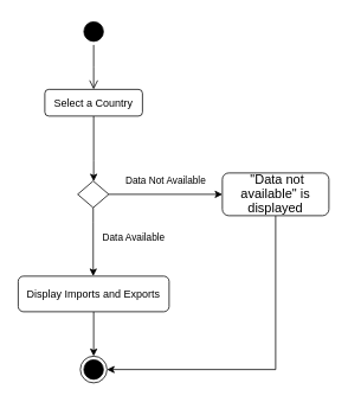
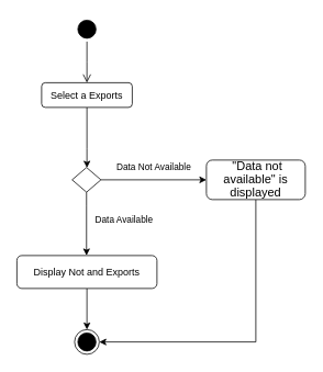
- <mxCell id="5" value="Select a Country" style="rounded=1;" parent="1" vertex="1"><mxGeometry x="50" y="100" width="110" height="30" as="geometry" /></mxCell>
+ <mxCell id="5" value="Select a Exports" style="rounded=1;" parent="1" vertex="1"><mxGeometry x="50" y="100" width="110" height="30" as="geometry" /></mxCell>
- <mxCell id="7" value="Display Imports and Exports" style="rounded=1;" parent="1" vertex="1"><mxGeometry x="20" y="310" width="170" height="40" as="geometry" /></mxCell>
+ <mxCell id="7" value="Display Not and Exports" style="rounded=1;" parent="1" vertex="1"><mxGeometry x="20" y="310" width="170" height="40" as="geometry" /></mxCell>
